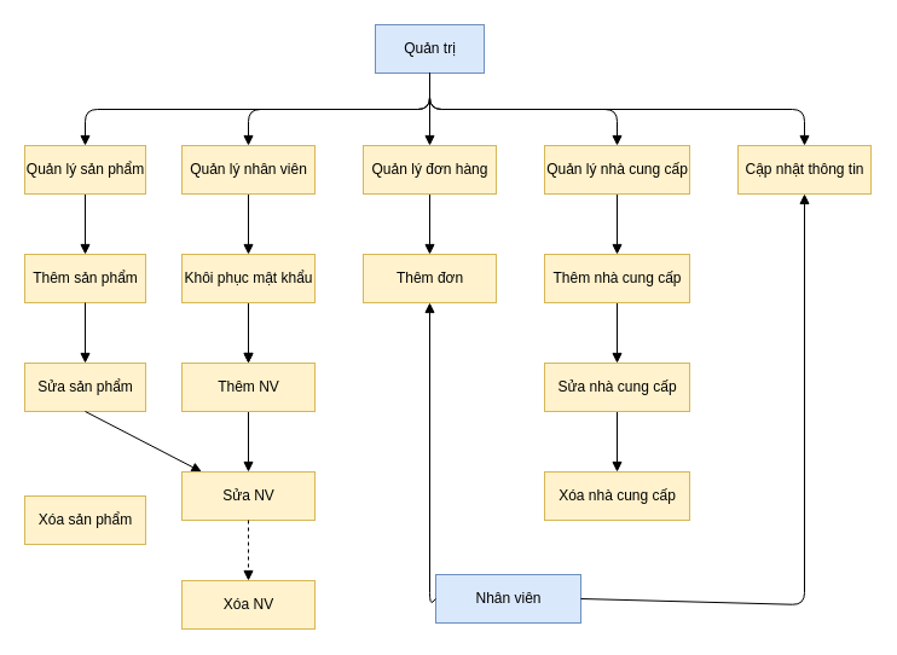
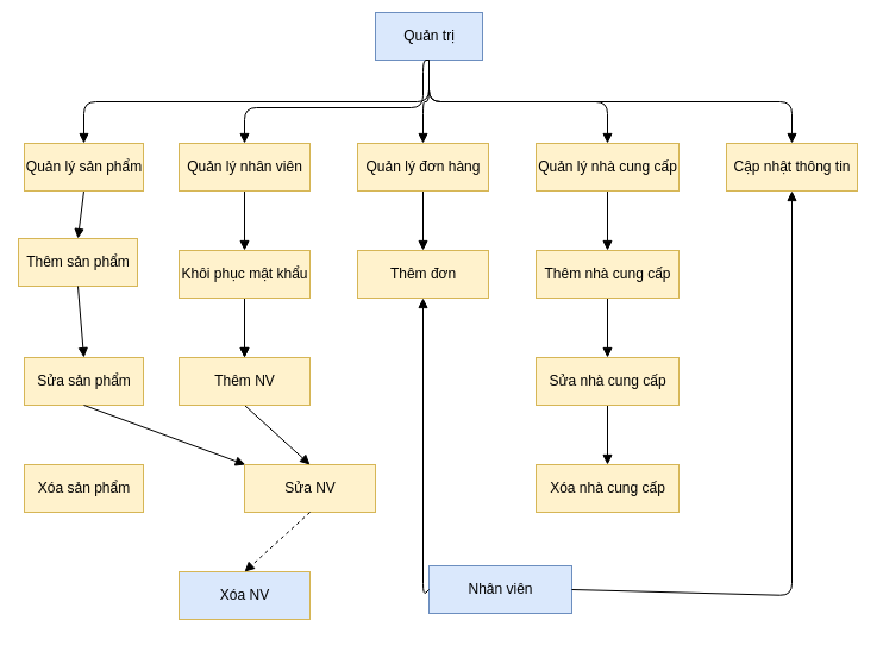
- <mxCell id="2" value="Quản trị" style="html=1;fillColor=#dae8fc;strokeColor=#6c8ebf;" parent="1" vertex="1"><mxGeometry x="310" y="20" width="90" height="40" as="geometry" /></mxCell>
+ <mxCell id="2" value="Quản trị" style="html=1;fillColor=#dae8fc;strokeColor=#6c8ebf;" parent="1" vertex="1"><mxGeometry x="315" y="10" width="90" height="40" as="geometry" /></mxCell>
- <mxCell id="15" value="Thêm sản phẩm" style="html=1;fillColor=#fff2cc;strokeColor=#d6b656;" vertex="1" parent="1"><mxGeometry x="20" y="210" width="100" height="40" as="geometry" /></mxCell>
+ <mxCell id="15" value="Thêm sản phẩm" style="html=1;fillColor=#fff2cc;strokeColor=#d6b656;" vertex="1" parent="1"><mxGeometry x="15" y="200" width="100" height="40" as="geometry" /></mxCell>
- <mxCell id="23" value="Sửa NV" style="html=1;fillColor=#fff2cc;strokeColor=#d6b656;" vertex="1" parent="1"><mxGeometry x="150" y="390" width="110" height="40" as="geometry" /></mxCell>
+ <mxCell id="23" value="Sửa NV" style="html=1;fillColor=#fff2cc;strokeColor=#d6b656;" vertex="1" parent="1"><mxGeometry x="205" y="390" width="110" height="40" as="geometry" /></mxCell>
- <mxCell id="17" value="Xóa sản phẩm" style="html=1;fillColor=#fff2cc;strokeColor=#d6b656;" vertex="1" parent="1"><mxGeometry x="20" y="410" width="100" height="40" as="geometry" /></mxCell>
+ <mxCell id="17" value="Xóa sản phẩm" style="html=1;fillColor=#fff2cc;strokeColor=#d6b656;" vertex="1" parent="1"><mxGeometry x="20" y="390" width="100" height="40" as="geometry" /></mxCell>
- <mxCell id="26" value="Xóa NV" style="html=1;fillColor=#fff2cc;strokeColor=#d6b656;" vertex="1" parent="1"><mxGeometry x="150" y="480" width="110" height="40" as="geometry" /></mxCell>
+ <mxCell id="26" value="Xóa NV" style="html=1;fillColor=#dae8fc;strokeColor=#d6b656;" vertex="1" parent="1"><mxGeometry x="150" y="480" width="110" height="40" as="geometry" /></mxCell>
